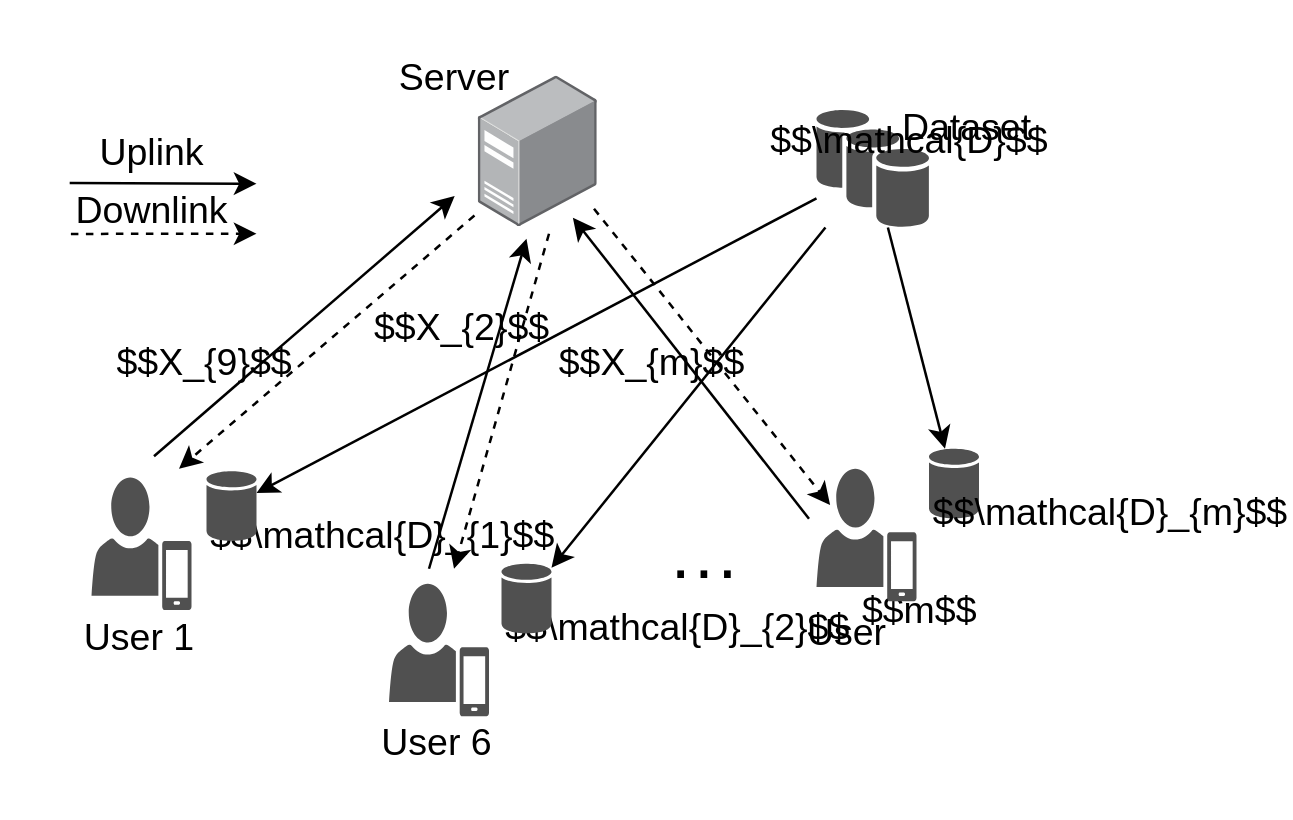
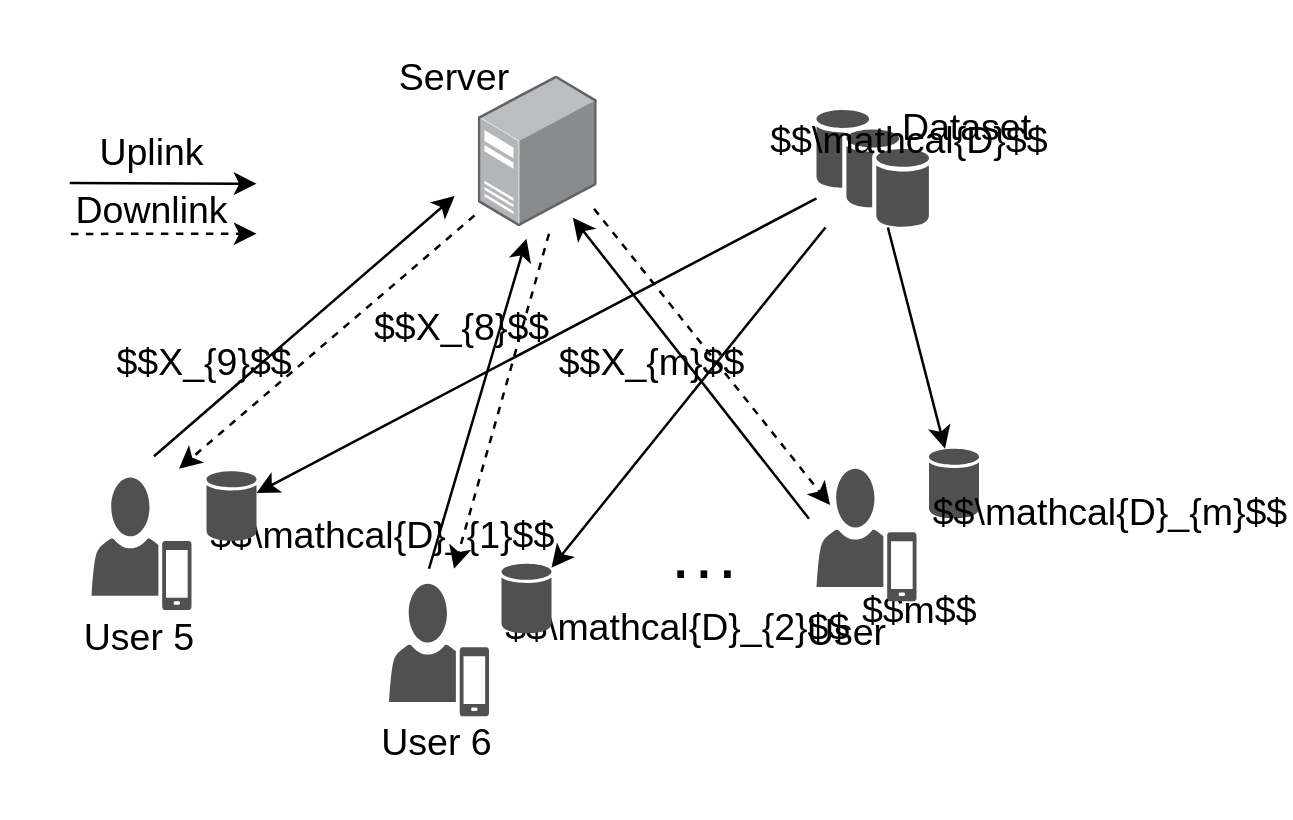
- <mxCell id="34" value="$$X_{2}$$" style="text;html=1;align=center;verticalAlign=middle;resizable=0;points=[];autosize=1;strokeColor=none;fontSize=15;" parent="1" vertex="1"><mxGeometry x="139" y="120" width="90" height="20" as="geometry" /></mxCell>
+ <mxCell id="34" value="$$X_{8}$$" style="text;html=1;align=center;verticalAlign=middle;resizable=0;points=[];autosize=1;strokeColor=none;fontSize=15;" parent="1" vertex="1"><mxGeometry x="139" y="120" width="90" height="20" as="geometry" /></mxCell>
- <mxCell id="24" value="User 1" style="text;html=1;align=center;verticalAlign=middle;resizable=0;points=[];autosize=1;strokeColor=none;fontSize=15;" parent="1" vertex="1"><mxGeometry x="25" y="244" width="60" height="20" as="geometry" /></mxCell>
+ <mxCell id="24" value="User 5" style="text;html=1;align=center;verticalAlign=middle;resizable=0;points=[];autosize=1;strokeColor=none;fontSize=15;" parent="1" vertex="1"><mxGeometry x="25" y="244" width="60" height="20" as="geometry" /></mxCell>
